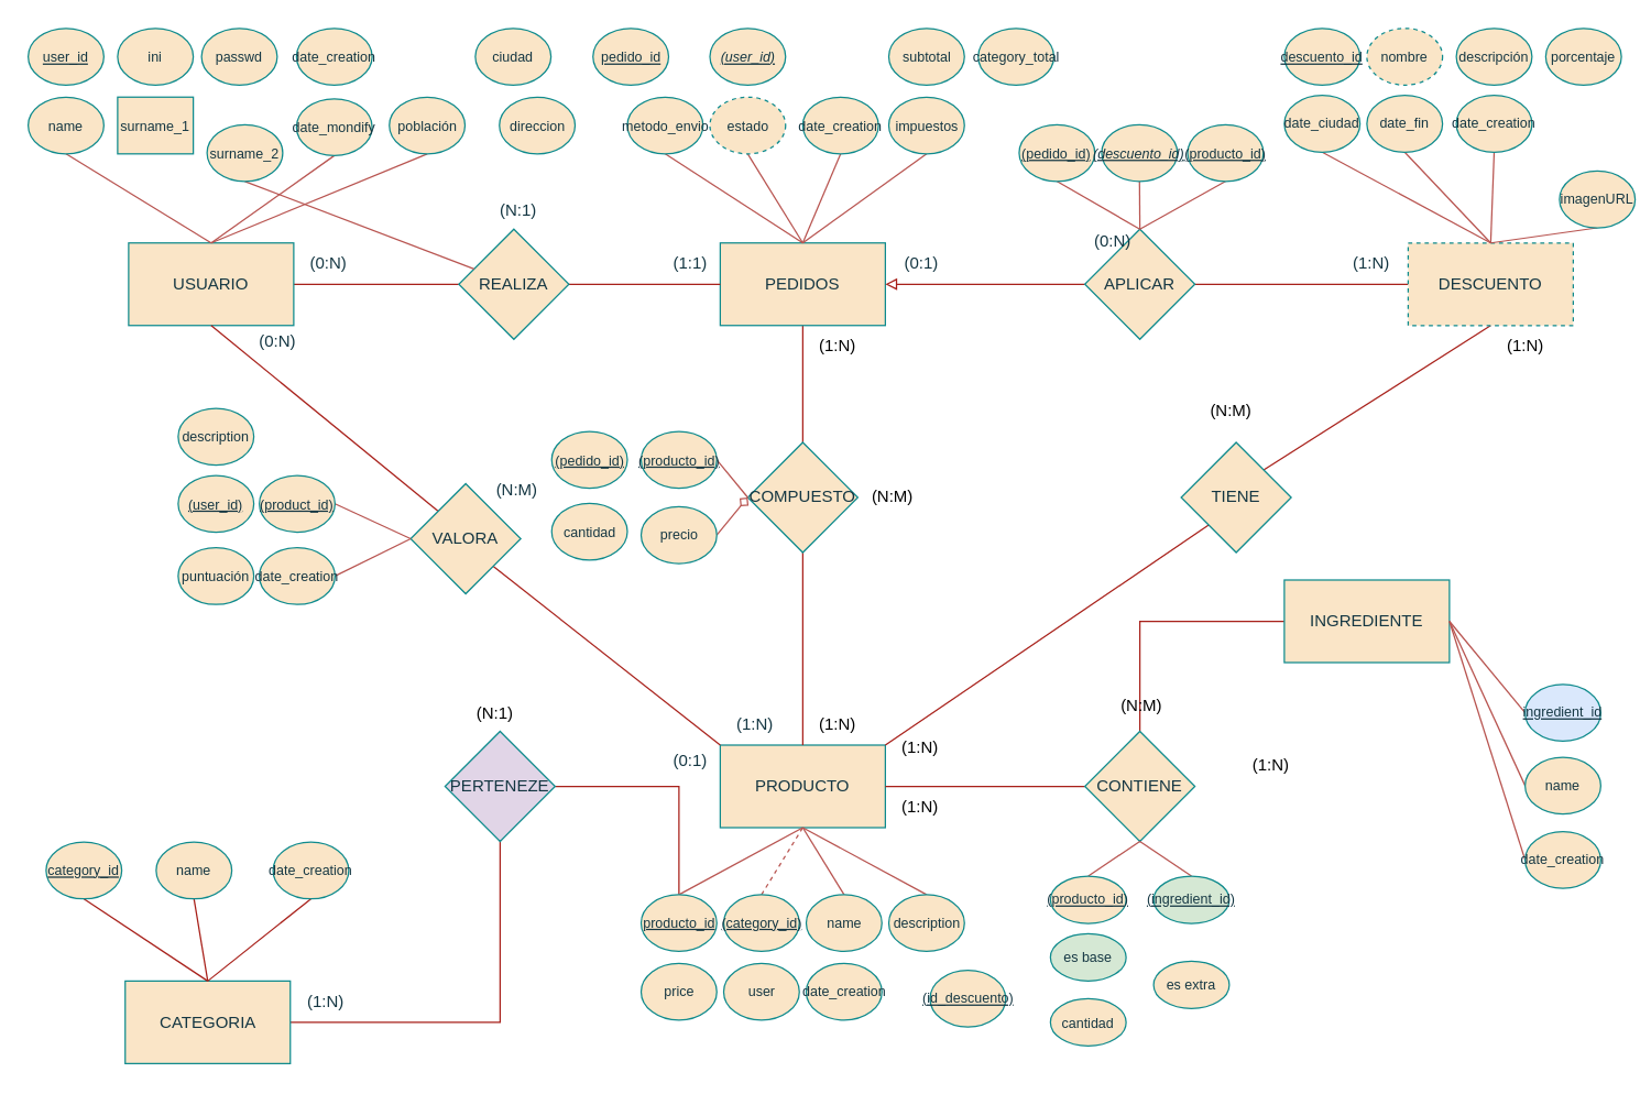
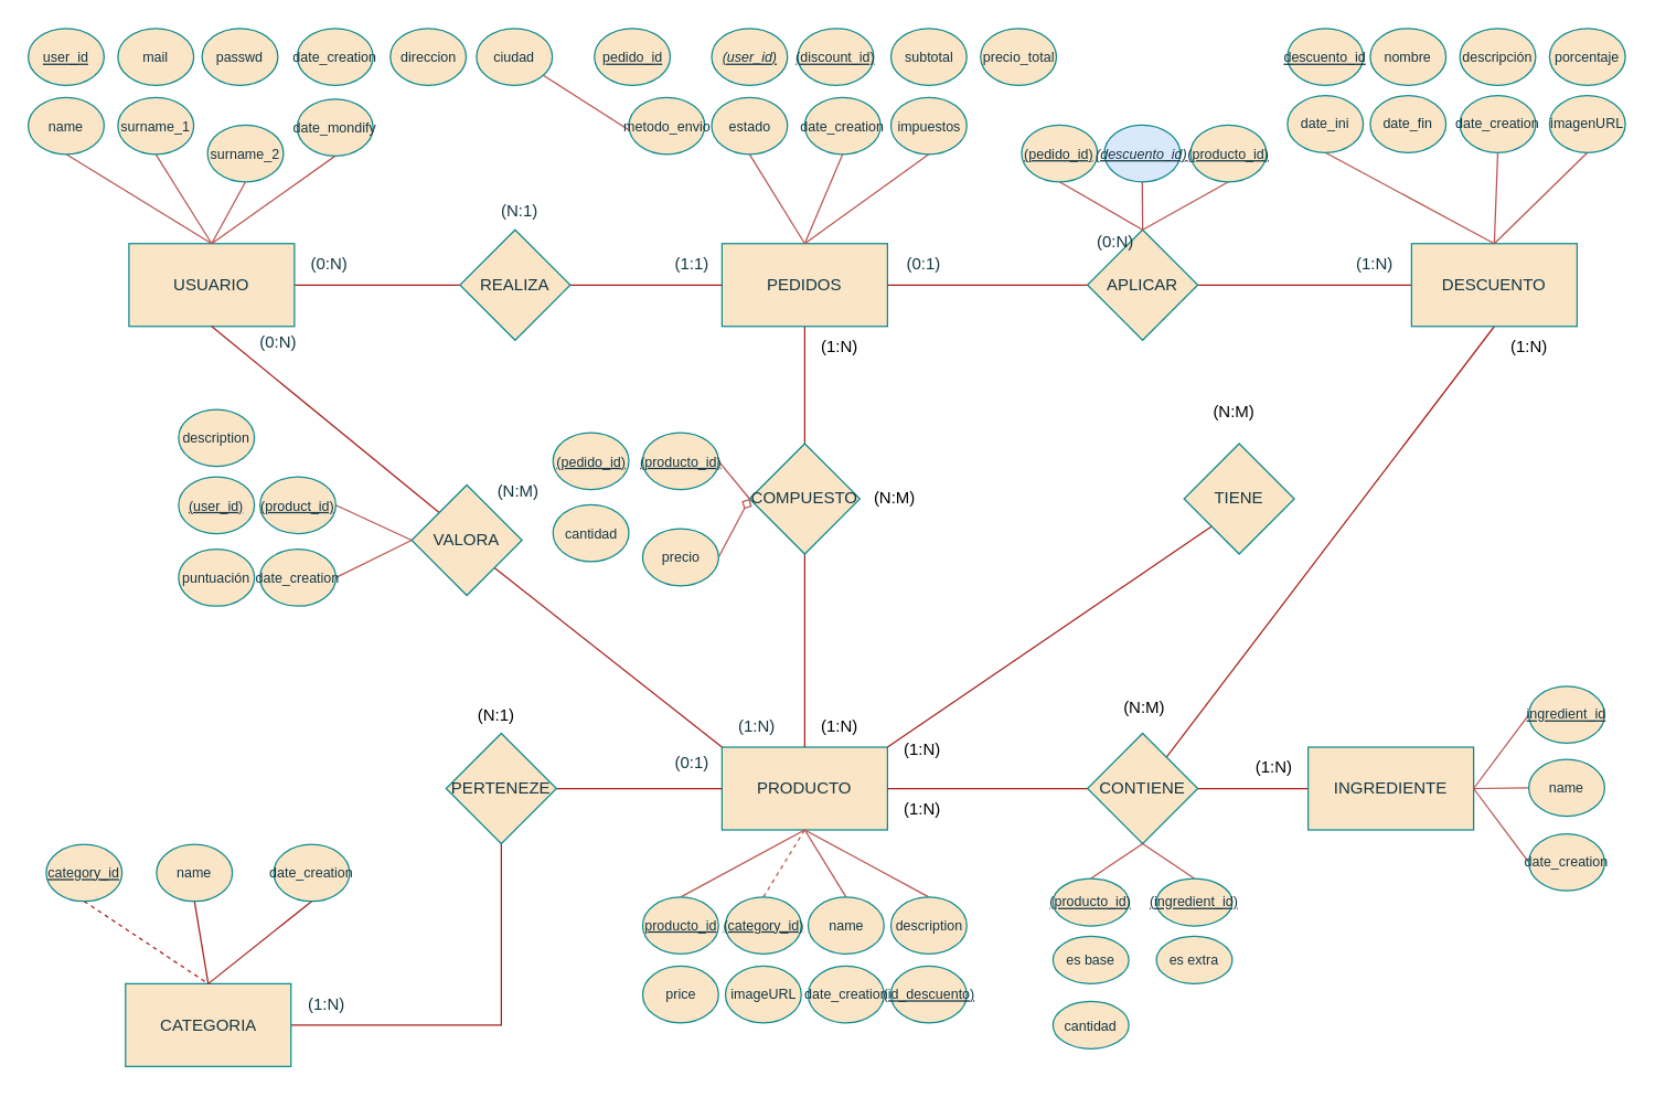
+ <mxCell id="33" value="&lt;u style=&quot;font-size: 10px;&quot;&gt;(discount_id)&lt;/u&gt;" style="ellipse;whiteSpace=wrap;html=1;strokeColor=#0F8B8D;fontColor=#143642;fillColor=#FAE5C7;aspect=fixed;fontSize=10;spacing=2;" parent="1" vertex="1"><mxGeometry x="578" y="20" width="55" height="41.25" as="geometry" /></mxCell>
- <mxCell id="100" value="nombre" style="ellipse;whiteSpace=wrap;html=1;strokeColor=#0F8B8D;fontColor=#143642;fillColor=#FAE5C7;aspect=fixed;fontSize=10;spacing=2;dashed=1;" parent="1" vertex="1"><mxGeometry x="993" y="20" width="55" height="41.25" as="geometry" /></mxCell>
+ <mxCell id="100" value="nombre" style="ellipse;whiteSpace=wrap;html=1;strokeColor=#0F8B8D;fontColor=#143642;fillColor=#FAE5C7;aspect=fixed;fontSize=10;spacing=2;" parent="1" vertex="1"><mxGeometry x="993" y="20" width="55" height="41.25" as="geometry" /></mxCell>
- <mxCell id="45" value="ini" style="ellipse;whiteSpace=wrap;html=1;strokeColor=#0F8B8D;fontColor=#143642;fillColor=#FAE5C7;aspect=fixed;fontSize=10;spacing=2;" parent="1" vertex="1"><mxGeometry x="85" y="20" width="55" height="41.25" as="geometry" /></mxCell>
+ <mxCell id="45" value="mail" style="ellipse;whiteSpace=wrap;html=1;strokeColor=#0F8B8D;fontColor=#143642;fillColor=#FAE5C7;aspect=fixed;fontSize=10;spacing=2;" parent="1" vertex="1"><mxGeometry x="85" y="20" width="55" height="41.25" as="geometry" /></mxCell>
- <mxCell id="43" value="category_total" style="ellipse;whiteSpace=wrap;html=1;strokeColor=#0F8B8D;fontColor=#143642;fillColor=#FAE5C7;aspect=fixed;fontSize=10;spacing=2;" parent="1" vertex="1"><mxGeometry x="710.5" y="20" width="55" height="41.25" as="geometry" /></mxCell>
+ <mxCell id="43" value="precio_total" style="ellipse;whiteSpace=wrap;html=1;strokeColor=#0F8B8D;fontColor=#143642;fillColor=#FAE5C7;aspect=fixed;fontSize=10;spacing=2;" parent="1" vertex="1"><mxGeometry x="710.5" y="20" width="55" height="41.25" as="geometry" /></mxCell>
- <mxCell id="103" value="date_ciudad" style="ellipse;whiteSpace=wrap;html=1;strokeColor=#0F8B8D;fontColor=#143642;fillColor=#FAE5C7;aspect=fixed;fontSize=10;spacing=2;" parent="1" vertex="1"><mxGeometry x="933" y="68.75" width="55" height="41.25" as="geometry" /></mxCell>
+ <mxCell id="103" value="date_ini" style="ellipse;whiteSpace=wrap;html=1;strokeColor=#0F8B8D;fontColor=#143642;fillColor=#FAE5C7;aspect=fixed;fontSize=10;spacing=2;" parent="1" vertex="1"><mxGeometry x="933" y="68.75" width="55" height="41.25" as="geometry" /></mxCell>
- <mxCell id="50" value="surname_1" style="whiteSpace=wrap;html=1;strokeColor=#0F8B8D;fontColor=#143642;fillColor=#FAE5C7;aspect=fixed;fontSize=10;spacing=2;rounded=0;" parent="1" vertex="1"><mxGeometry x="85" y="70" width="55" height="41.25" as="geometry" /></mxCell>
+ <mxCell id="50" value="surname_1" style="ellipse;whiteSpace=wrap;html=1;strokeColor=#0F8B8D;fontColor=#143642;fillColor=#FAE5C7;aspect=fixed;fontSize=10;spacing=2;" parent="1" vertex="1"><mxGeometry x="85" y="70" width="55" height="41.25" as="geometry" /></mxCell>
- <mxCell id="55" value="población" style="ellipse;whiteSpace=wrap;html=1;strokeColor=#0F8B8D;fontColor=#143642;fillColor=#FAE5C7;aspect=fixed;fontSize=10;spacing=2;" parent="1" vertex="1"><mxGeometry x="282.5" y="70" width="55" height="41.25" as="geometry" /></mxCell>
- <mxCell id="53" value="direccion" style="ellipse;whiteSpace=wrap;html=1;strokeColor=#0F8B8D;fontColor=#143642;fillColor=#FAE5C7;aspect=fixed;fontSize=10;spacing=2;" parent="1" vertex="1"><mxGeometry x="362.5" y="70" width="55" height="41.25" as="geometry" /></mxCell>
+ <mxCell id="53" value="direccion" style="ellipse;whiteSpace=wrap;html=1;strokeColor=#0F8B8D;fontColor=#143642;fillColor=#FAE5C7;aspect=fixed;fontSize=10;spacing=2;" parent="1" vertex="1"><mxGeometry x="282.5" y="20" width="55" height="41.25" as="geometry" /></mxCell>
- <mxCell id="37" value="estado" style="ellipse;whiteSpace=wrap;html=1;strokeColor=#0F8B8D;fontColor=#143642;fillColor=#FAE5C7;aspect=fixed;fontSize=10;spacing=2;dashed=1;" parent="1" vertex="1"><mxGeometry x="515.5" y="70" width="55" height="41.25" as="geometry" /></mxCell>
+ <mxCell id="37" value="estado" style="ellipse;whiteSpace=wrap;html=1;strokeColor=#0F8B8D;fontColor=#143642;fillColor=#FAE5C7;aspect=fixed;fontSize=10;spacing=2;" parent="1" vertex="1"><mxGeometry x="515.5" y="70" width="55" height="41.25" as="geometry" /></mxCell>
- <mxCell id="138" value="&lt;u style=&quot;font-size: 10px;&quot;&gt;&lt;i style=&quot;font-size: 10px;&quot;&gt;(descuento_id)&lt;/i&gt;&lt;/u&gt;" style="ellipse;whiteSpace=wrap;html=1;strokeColor=#0F8B8D;fontColor=#143642;fillColor=#FAE5C7;aspect=fixed;fontSize=10;spacing=2;" vertex="1" parent="1"><mxGeometry x="800.25" y="90" width="55" height="41.25" as="geometry" /></mxCell>
+ <mxCell id="138" value="&lt;u style=&quot;font-size: 10px;&quot;&gt;&lt;i style=&quot;font-size: 10px;&quot;&gt;(descuento_id)&lt;/i&gt;&lt;/u&gt;" style="ellipse;whiteSpace=wrap;html=1;strokeColor=#0F8B8D;fontColor=#143642;fillColor=#dae8fc;aspect=fixed;fontSize=10;spacing=2;" vertex="1" parent="1"><mxGeometry x="800.25" y="90" width="55" height="41.25" as="geometry" /></mxCell>
- <mxCell id="104" style="rounded=0;orthogonalLoop=1;jettySize=auto;html=1;exitX=0.5;exitY=1;exitDx=0;exitDy=0;entryX=0.5;entryY=0;entryDx=0;entryDy=0;fillColor=#f8cecc;strokeColor=#b85450;endArrow=none;endFill=0;" edge="1" parent="1" source="105" target="13"><mxGeometry relative="1" as="geometry" /></mxCell>
+ <mxCell id="49" style="rounded=0;orthogonalLoop=1;jettySize=auto;html=1;exitX=0.5;exitY=1;exitDx=0;exitDy=0;entryX=0.5;entryY=0;entryDx=0;entryDy=0;fillColor=#f8cecc;strokeColor=#b85450;endArrow=none;endFill=0;" edge="1" parent="1" source="50" target="3"><mxGeometry relative="1" as="geometry" /></mxCell>
- <mxCell id="54" style="rounded=0;orthogonalLoop=1;jettySize=auto;html=1;exitX=0.5;exitY=1;exitDx=0;exitDy=0;entryX=0.5;entryY=0;entryDx=0;entryDy=0;fillColor=#f8cecc;strokeColor=#b85450;endArrow=none;endFill=0;" edge="1" parent="1" source="55" target="3"><mxGeometry relative="1" as="geometry" /></mxCell>
- <mxCell id="34" style="rounded=0;orthogonalLoop=1;jettySize=auto;html=1;exitX=0.5;exitY=1;exitDx=0;exitDy=0;entryX=0.5;entryY=0;entryDx=0;entryDy=0;fillColor=#f8cecc;strokeColor=#b85450;endArrow=none;endFill=0;" edge="1" parent="1" source="35" target="5"><mxGeometry relative="1" as="geometry" /></mxCell>
+ <mxCell id="34" style="rounded=0;orthogonalLoop=1;jettySize=auto;html=1;exitX=0.5;exitY=1;exitDx=0;exitDy=0;fillColor=#f8cecc;strokeColor=#b85450;endArrow=none;endFill=0;" edge="1" parent="1" source="35" target="56"><mxGeometry relative="1" as="geometry" /></mxCell>
- <mxCell id="109" value="imagenURL" style="ellipse;whiteSpace=wrap;html=1;strokeColor=#0F8B8D;fontColor=#143642;fillColor=#FAE5C7;aspect=fixed;fontSize=10;spacing=2;" parent="1" vertex="1"><mxGeometry x="1133" y="123.75" width="55" height="41.25" as="geometry" /></mxCell>
+ <mxCell id="109" value="imagenURL" style="ellipse;whiteSpace=wrap;html=1;strokeColor=#0F8B8D;fontColor=#143642;fillColor=#FAE5C7;aspect=fixed;fontSize=10;spacing=2;" parent="1" vertex="1"><mxGeometry x="1123" y="68.75" width="55" height="41.25" as="geometry" /></mxCell>
- <mxCell id="51" style="rounded=0;orthogonalLoop=1;jettySize=auto;html=1;exitX=0.5;exitY=1;exitDx=0;exitDy=0;fillColor=#f8cecc;strokeColor=#b85450;endArrow=none;endFill=0;" edge="1" parent="1" source="52" target="15"><mxGeometry relative="1" as="geometry" /></mxCell>
+ <mxCell id="51" style="rounded=0;orthogonalLoop=1;jettySize=auto;html=1;exitX=0.5;exitY=1;exitDx=0;exitDy=0;entryX=0.5;entryY=0;entryDx=0;entryDy=0;fillColor=#f8cecc;strokeColor=#b85450;endArrow=none;endFill=0;" edge="1" parent="1" source="52" target="3"><mxGeometry relative="1" as="geometry" /></mxCell>
- <mxCell id="18" value="" style="edgeStyle=orthogonalEdgeStyle;rounded=0;orthogonalLoop=1;jettySize=auto;html=1;labelBackgroundColor=none;strokeColor=#A8201A;fontColor=default;endArrow=block;endFill=0;fontSize=12;spacing=2;" parent="1" source="19" target="5" edge="1"><mxGeometry relative="1" as="geometry" /></mxCell>
+ <mxCell id="18" value="" style="edgeStyle=orthogonalEdgeStyle;rounded=0;orthogonalLoop=1;jettySize=auto;html=1;labelBackgroundColor=none;strokeColor=#A8201A;fontColor=default;endArrow=none;endFill=0;fontSize=12;spacing=2;" parent="1" source="19" target="5" edge="1"><mxGeometry relative="1" as="geometry" /></mxCell>
- <mxCell id="13" value="DESCUENTO" style="rounded=0;whiteSpace=wrap;html=1;direction=east;labelBackgroundColor=none;fillColor=#FAE5C7;strokeColor=#0F8B8D;fontColor=#143642;fontSize=12;spacing=2;dashed=1;" parent="1" vertex="1"><mxGeometry x="1023" y="176" width="120" height="60" as="geometry" /></mxCell>
+ <mxCell id="13" value="DESCUENTO" style="rounded=0;whiteSpace=wrap;html=1;direction=east;labelBackgroundColor=none;fillColor=#FAE5C7;strokeColor=#0F8B8D;fontColor=#143642;fontSize=12;spacing=2;" parent="1" vertex="1"><mxGeometry x="1023" y="176" width="120" height="60" as="geometry" /></mxCell>
- <mxCell id="12" style="rounded=0;orthogonalLoop=1;jettySize=auto;html=1;exitX=0.5;exitY=1;exitDx=0;exitDy=0;entryX=1;entryY=0;entryDx=0;entryDy=0;labelBackgroundColor=none;strokeColor=#A8201A;fontColor=default;endArrow=none;endFill=0;fontSize=12;spacing=2;" parent="1" source="13" target="27" edge="1"><mxGeometry relative="1" as="geometry" /></mxCell>
+ <mxCell id="12" style="rounded=0;orthogonalLoop=1;jettySize=auto;html=1;exitX=0.5;exitY=1;exitDx=0;exitDy=0;labelBackgroundColor=none;strokeColor=#A8201A;fontColor=default;endArrow=none;endFill=0;fontSize=12;spacing=2;" parent="1" source="13" target="23" edge="1"><mxGeometry relative="1" as="geometry" /></mxCell>
- <mxCell id="121" value="precio" style="ellipse;whiteSpace=wrap;html=1;strokeColor=#0F8B8D;fontColor=#143642;fillColor=#FAE5C7;aspect=fixed;fontSize=10;spacing=2;" parent="1" vertex="1"><mxGeometry x="465.5" y="367.75" width="55" height="41.25" as="geometry" /></mxCell>
+ <mxCell id="121" value="precio" style="ellipse;whiteSpace=wrap;html=1;strokeColor=#0F8B8D;fontColor=#143642;fillColor=#FAE5C7;aspect=fixed;fontSize=10;spacing=2;" parent="1" vertex="1"><mxGeometry x="465.5" y="382.75" width="55" height="41.25" as="geometry" /></mxCell>
- <mxCell id="8" value="INGREDIENTE" style="rounded=0;whiteSpace=wrap;html=1;direction=east;labelBackgroundColor=none;fillColor=#FAE5C7;strokeColor=#0F8B8D;fontColor=#143642;fontSize=12;spacing=2;" parent="1" vertex="1"><mxGeometry x="933" y="421" width="120" height="60" as="geometry" /></mxCell>
+ <mxCell id="8" value="INGREDIENTE" style="rounded=0;whiteSpace=wrap;html=1;direction=east;labelBackgroundColor=none;fillColor=#FAE5C7;strokeColor=#0F8B8D;fontColor=#143642;fontSize=12;spacing=2;" parent="1" vertex="1"><mxGeometry x="948" y="541" width="120" height="60" as="geometry" /></mxCell>
- <mxCell id="78" value="&lt;u style=&quot;font-size: 10px;&quot;&gt;ingredient_id&lt;/u&gt;" style="ellipse;whiteSpace=wrap;html=1;strokeColor=#0F8B8D;fontColor=#143642;fillColor=#dae8fc;aspect=fixed;fontSize=10;spacing=2;" parent="1" vertex="1"><mxGeometry x="1108" y="496.87" width="55" height="41.25" as="geometry" /></mxCell>
+ <mxCell id="78" value="&lt;u style=&quot;font-size: 10px;&quot;&gt;ingredient_id&lt;/u&gt;" style="ellipse;whiteSpace=wrap;html=1;strokeColor=#0F8B8D;fontColor=#143642;fillColor=#FAE5C7;aspect=fixed;fontSize=10;spacing=2;" parent="1" vertex="1"><mxGeometry x="1108" y="496.87" width="55" height="41.25" as="geometry" /></mxCell>
- <mxCell id="17" value="PERTENEZE" style="rhombus;whiteSpace=wrap;html=1;direction=east;labelBackgroundColor=none;fillColor=#e1d5e7;strokeColor=#0F8B8D;fontColor=#143642;fontSize=12;spacing=2;" parent="1" vertex="1"><mxGeometry x="323" y="531" width="80" height="80" as="geometry" /></mxCell>
+ <mxCell id="17" value="PERTENEZE" style="rhombus;whiteSpace=wrap;html=1;direction=east;labelBackgroundColor=none;fillColor=#FAE5C7;strokeColor=#0F8B8D;fontColor=#143642;fontSize=12;spacing=2;" parent="1" vertex="1"><mxGeometry x="323" y="531" width="80" height="80" as="geometry" /></mxCell>
- <mxCell id="16" value="" style="edgeStyle=orthogonalEdgeStyle;rounded=0;orthogonalLoop=1;jettySize=auto;html=1;labelBackgroundColor=none;strokeColor=#A8201A;fontColor=default;endArrow=none;endFill=0;fontSize=12;spacing=2;" parent="1" source="17" target="67" edge="1"><mxGeometry relative="1" as="geometry" /></mxCell>
+ <mxCell id="16" value="" style="edgeStyle=orthogonalEdgeStyle;rounded=0;orthogonalLoop=1;jettySize=auto;html=1;labelBackgroundColor=none;strokeColor=#A8201A;fontColor=default;endArrow=none;endFill=0;fontSize=12;spacing=2;" parent="1" source="17" target="6" edge="1"><mxGeometry relative="1" as="geometry" /></mxCell>
- <mxCell id="115" value="&lt;u style=&quot;font-size: 10px;&quot;&gt;(ingredient_id)&lt;/u&gt;" style="ellipse;whiteSpace=wrap;html=1;direction=east;labelBackgroundColor=none;fillColor=#d5e8d4;strokeColor=#0F8B8D;fontColor=#143642;aspect=fixed;fontSize=10;spacing=2;" parent="1" vertex="1"><mxGeometry x="838" y="636.25" width="55" height="34.38" as="geometry" /></mxCell>
+ <mxCell id="115" value="&lt;u style=&quot;font-size: 10px;&quot;&gt;(ingredient_id)&lt;/u&gt;" style="ellipse;whiteSpace=wrap;html=1;direction=east;labelBackgroundColor=none;fillColor=#FAE5C7;strokeColor=#0F8B8D;fontColor=#143642;aspect=fixed;fontSize=10;spacing=2;" parent="1" vertex="1"><mxGeometry x="838" y="636.25" width="55" height="34.38" as="geometry" /></mxCell>
- <mxCell id="60" style="edgeStyle=none;rounded=0;orthogonalLoop=1;jettySize=auto;html=1;exitX=0.5;exitY=1;exitDx=0;exitDy=0;entryX=0.5;entryY=0;entryDx=0;entryDy=0;strokeColor=#A8201A;fontColor=#143642;fillColor=#FAE5C7;endArrow=none;endFill=0;fontSize=12;spacing=2;" parent="1" source="61" target="10" edge="1"><mxGeometry relative="1" as="geometry" /></mxCell>
+ <mxCell id="60" style="edgeStyle=none;rounded=0;orthogonalLoop=1;jettySize=auto;html=1;exitX=0.5;exitY=1;exitDx=0;exitDy=0;entryX=0.5;entryY=0;entryDx=0;entryDy=0;strokeColor=#A8201A;fontColor=#143642;fillColor=#FAE5C7;endArrow=none;endFill=0;fontSize=12;spacing=2;dashed=1;" parent="1" source="61" target="10" edge="1"><mxGeometry relative="1" as="geometry" /></mxCell>
- <mxCell id="24" value="es base" style="ellipse;whiteSpace=wrap;html=1;direction=east;labelBackgroundColor=none;fillColor=#d5e8d4;strokeColor=#0F8B8D;fontColor=#143642;aspect=fixed;fontSize=10;spacing=2;" parent="1" vertex="1"><mxGeometry x="763" y="678.12" width="55" height="34.38" as="geometry" /></mxCell>
+ <mxCell id="24" value="es base" style="ellipse;whiteSpace=wrap;html=1;direction=east;labelBackgroundColor=none;fillColor=#FAE5C7;strokeColor=#0F8B8D;fontColor=#143642;aspect=fixed;fontSize=10;spacing=2;" parent="1" vertex="1"><mxGeometry x="763" y="678.12" width="55" height="34.38" as="geometry" /></mxCell>
- <mxCell id="25" value="es extra" style="ellipse;whiteSpace=wrap;html=1;direction=east;labelBackgroundColor=none;fillColor=#FAE5C7;strokeColor=#0F8B8D;fontColor=#143642;aspect=fixed;fontSize=10;spacing=2;" parent="1" vertex="1"><mxGeometry x="838" y="698.12" width="55" height="34.38" as="geometry" /></mxCell>
+ <mxCell id="25" value="es extra" style="ellipse;whiteSpace=wrap;html=1;direction=east;labelBackgroundColor=none;fillColor=#FAE5C7;strokeColor=#0F8B8D;fontColor=#143642;aspect=fixed;fontSize=10;spacing=2;" parent="1" vertex="1"><mxGeometry x="838" y="678.12" width="55" height="34.38" as="geometry" /></mxCell>
- <mxCell id="73" value="user" style="ellipse;whiteSpace=wrap;html=1;strokeColor=#0F8B8D;fontColor=#143642;fillColor=#FAE5C7;aspect=fixed;fontSize=10;spacing=2;" parent="1" vertex="1"><mxGeometry x="525.5" y="699.68" width="55" height="41.25" as="geometry" /></mxCell>
+ <mxCell id="73" value="imageURL" style="ellipse;whiteSpace=wrap;html=1;strokeColor=#0F8B8D;fontColor=#143642;fillColor=#FAE5C7;aspect=fixed;fontSize=10;spacing=2;" parent="1" vertex="1"><mxGeometry x="525.5" y="699.68" width="55" height="41.25" as="geometry" /></mxCell>
- <mxCell id="132" value="&lt;u style=&quot;font-size: 10px;&quot;&gt;(id_descuento)&lt;/u&gt;" style="ellipse;whiteSpace=wrap;html=1;strokeColor=#0F8B8D;fontColor=#143642;fillColor=#FAE5C7;aspect=fixed;fontSize=10;spacing=2;" vertex="1" parent="1"><mxGeometry x="675.5" y="704.68" width="55" height="41.25" as="geometry" /></mxCell>
+ <mxCell id="132" value="&lt;u style=&quot;font-size: 10px;&quot;&gt;(id_descuento)&lt;/u&gt;" style="ellipse;whiteSpace=wrap;html=1;strokeColor=#0F8B8D;fontColor=#143642;fillColor=#FAE5C7;aspect=fixed;fontSize=10;spacing=2;" vertex="1" parent="1"><mxGeometry x="645.5" y="699.68" width="55" height="41.25" as="geometry" /></mxCell>
